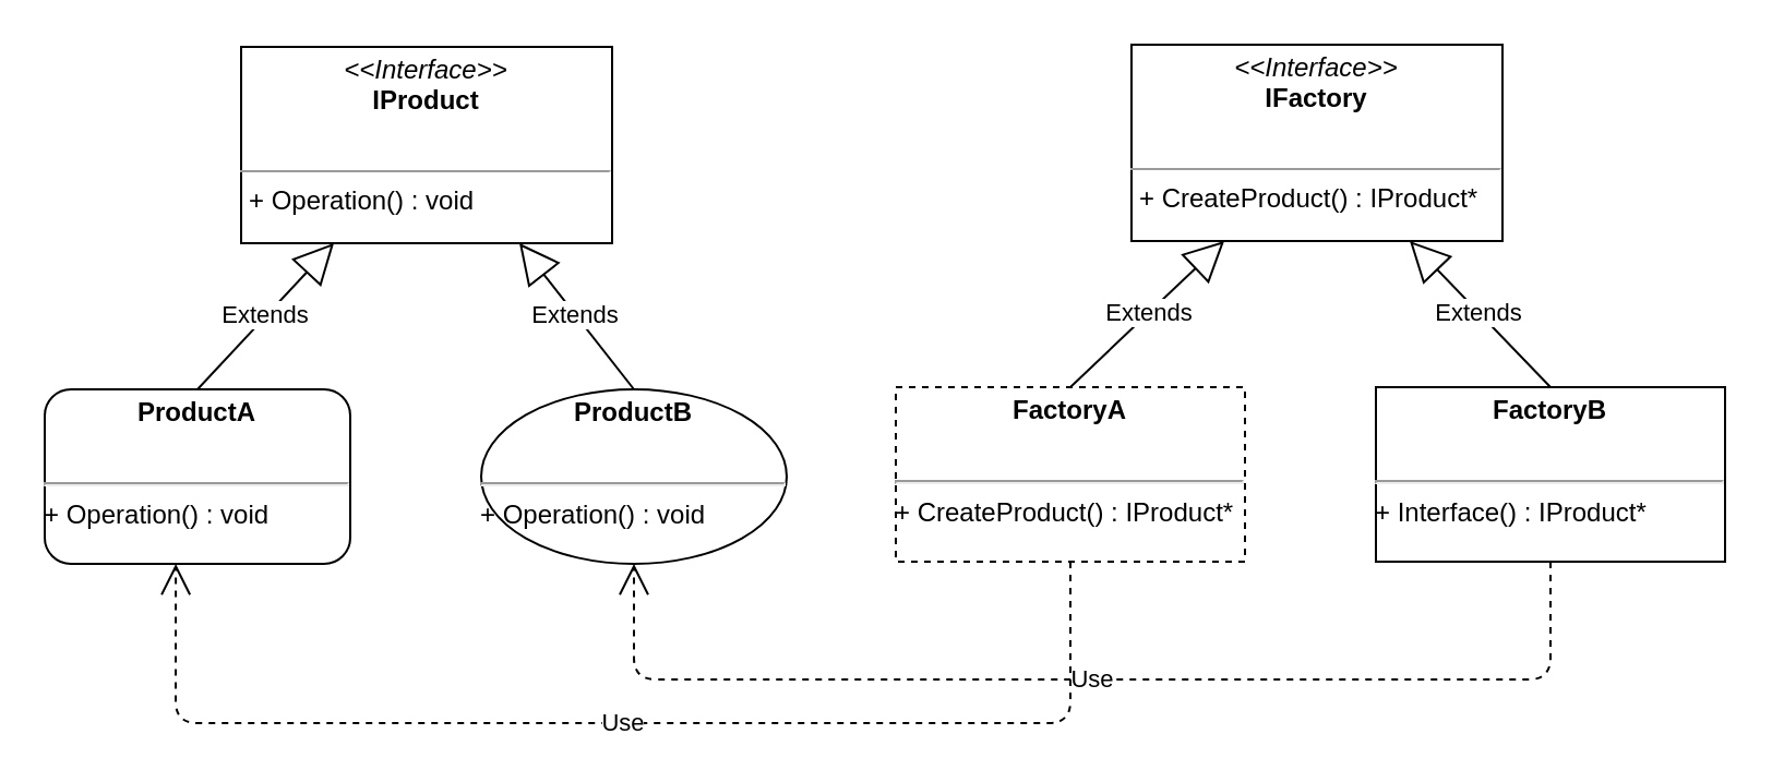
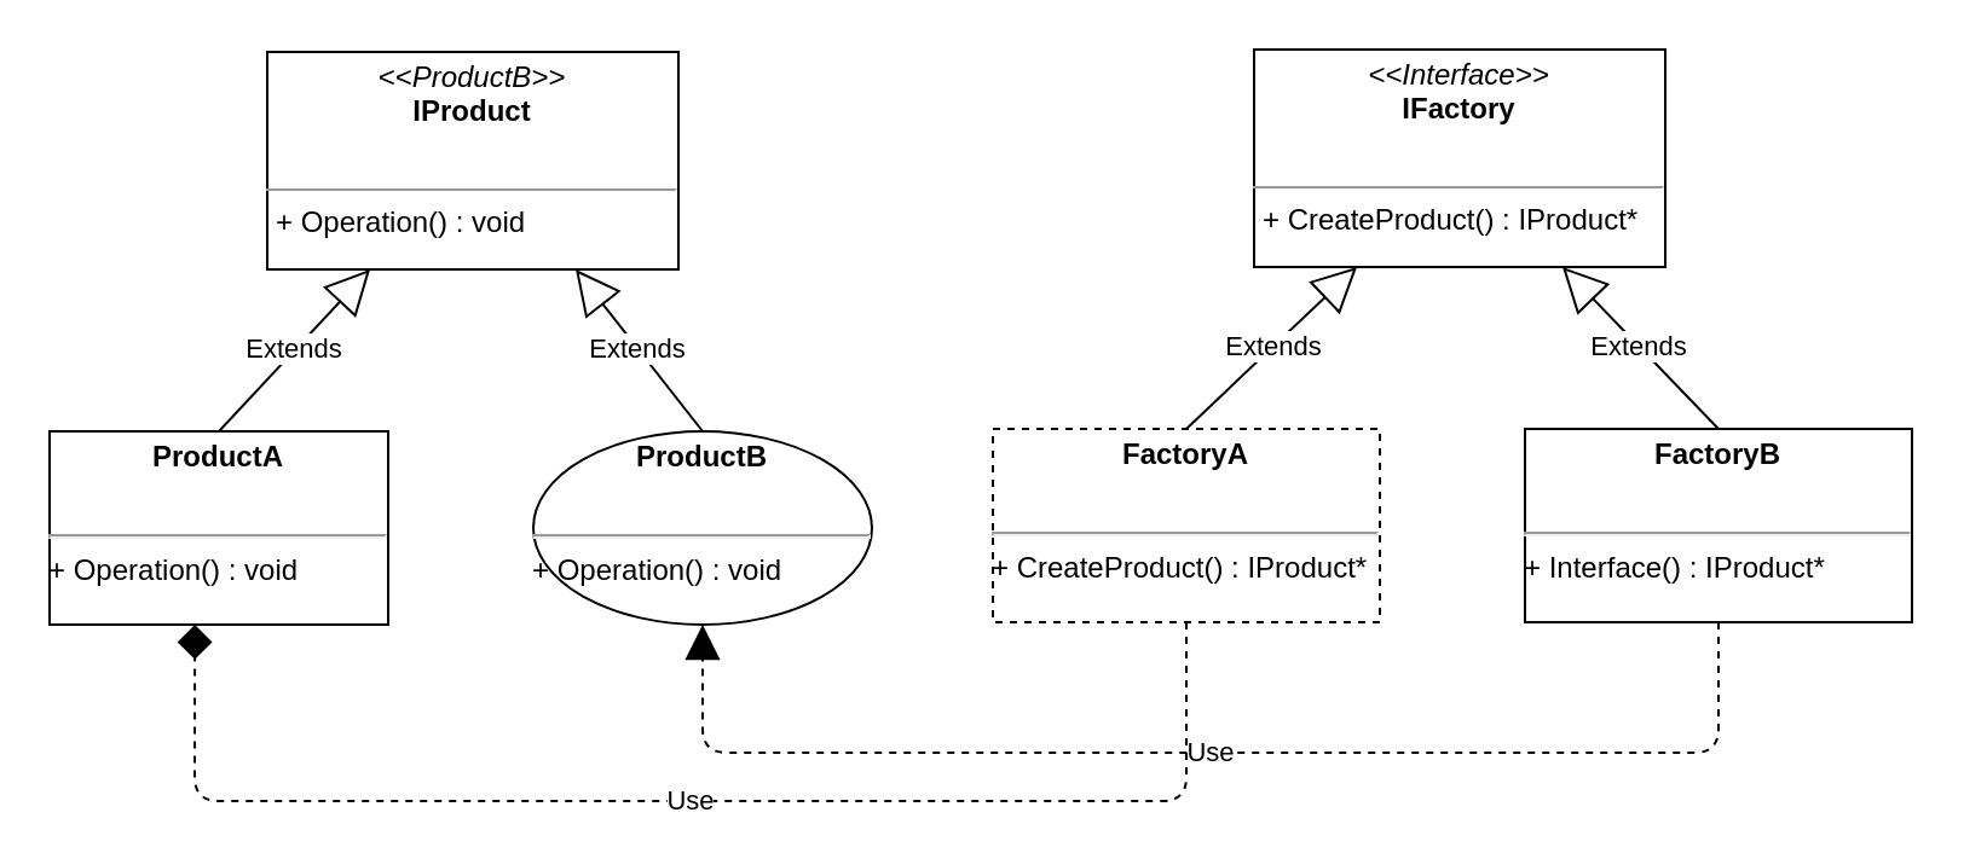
- <mxCell id="2" value="&lt;p style=&quot;margin: 0px ; margin-top: 4px ; text-align: center&quot;&gt;&lt;i&gt;&amp;lt;&amp;lt;Interface&amp;gt;&amp;gt;&lt;/i&gt;&lt;br&gt;&lt;b&gt;IProduct&lt;/b&gt;&lt;/p&gt;&lt;p style=&quot;margin: 0px ; margin-top: 4px ; text-align: center&quot;&gt;&lt;b&gt;&lt;br&gt;&lt;/b&gt;&lt;/p&gt;&lt;hr size=&quot;1&quot;&gt;&lt;p style=&quot;margin: 0px ; margin-left: 4px&quot;&gt;+ Operation() : void&lt;/p&gt;" style="verticalAlign=top;align=left;overflow=fill;fontSize=12;fontFamily=Helvetica;html=1;" vertex="1" parent="1"><mxGeometry x="110" y="21" width="170" height="90" as="geometry" /></mxCell>
+ <mxCell id="2" value="&lt;p style=&quot;margin: 0px ; margin-top: 4px ; text-align: center&quot;&gt;&lt;i&gt;&amp;lt;&amp;lt;ProductB&amp;gt;&amp;gt;&lt;/i&gt;&lt;br&gt;&lt;b&gt;IProduct&lt;/b&gt;&lt;/p&gt;&lt;p style=&quot;margin: 0px ; margin-top: 4px ; text-align: center&quot;&gt;&lt;b&gt;&lt;br&gt;&lt;/b&gt;&lt;/p&gt;&lt;hr size=&quot;1&quot;&gt;&lt;p style=&quot;margin: 0px ; margin-left: 4px&quot;&gt;+ Operation() : void&lt;/p&gt;" style="verticalAlign=top;align=left;overflow=fill;fontSize=12;fontFamily=Helvetica;html=1;" vertex="1" parent="1"><mxGeometry x="110" y="21" width="170" height="90" as="geometry" /></mxCell>
- <mxCell id="3" value="&lt;p style=&quot;margin: 0px ; margin-top: 4px ; text-align: center&quot;&gt;&lt;b&gt;ProductA&lt;/b&gt;&lt;/p&gt;&lt;p style=&quot;margin: 0px ; margin-top: 4px ; text-align: center&quot;&gt;&lt;b&gt;&lt;br&gt;&lt;/b&gt;&lt;/p&gt;&lt;hr&gt;+ Operation() : void" style="verticalAlign=top;align=left;overflow=fill;fontSize=12;fontFamily=Helvetica;html=1;rounded=1;" vertex="1" parent="1"><mxGeometry x="20" y="178" width="140" height="80" as="geometry" /></mxCell>
+ <mxCell id="3" value="&lt;p style=&quot;margin: 0px ; margin-top: 4px ; text-align: center&quot;&gt;&lt;b&gt;ProductA&lt;/b&gt;&lt;/p&gt;&lt;p style=&quot;margin: 0px ; margin-top: 4px ; text-align: center&quot;&gt;&lt;b&gt;&lt;br&gt;&lt;/b&gt;&lt;/p&gt;&lt;hr&gt;+ Operation() : void" style="verticalAlign=top;align=left;overflow=fill;fontSize=12;fontFamily=Helvetica;html=1;" vertex="1" parent="1"><mxGeometry x="20" y="178" width="140" height="80" as="geometry" /></mxCell>
- <mxCell id="14" value="Use" style="endArrow=open;endSize=12;dashed=1;html=1;exitX=0.5;exitY=1;exitDx=0;exitDy=0;entryX=0.429;entryY=1;entryDx=0;entryDy=0;entryPerimeter=0;" edge="1" parent="1" source="9" target="3"><mxGeometry width="160" relative="1" as="geometry"><mxPoint x="90" y="253" as="sourcePoint" /><mxPoint x="240" y="491" as="targetPoint" /><Array as="points"><mxPoint x="490" y="331" /><mxPoint x="80" y="331" /></Array></mxGeometry></mxCell>
+ <mxCell id="14" value="Use" style="endArrow=diamond;endSize=12;dashed=1;html=1;exitX=0.5;exitY=1;exitDx=0;exitDy=0;entryX=0.429;entryY=1;entryDx=0;entryDy=0;entryPerimeter=0;" edge="1" parent="1" source="9" target="3"><mxGeometry width="160" relative="1" as="geometry"><mxPoint x="90" y="253" as="sourcePoint" /><mxPoint x="240" y="491" as="targetPoint" /><Array as="points"><mxPoint x="490" y="331" /><mxPoint x="80" y="331" /></Array></mxGeometry></mxCell>
- <mxCell id="15" value="Use" style="endArrow=open;endSize=12;dashed=1;html=1;exitX=0.5;exitY=1;exitDx=0;exitDy=0;entryX=0.5;entryY=1;entryDx=0;entryDy=0;" edge="1" parent="1" source="11" target="5"><mxGeometry width="160" relative="1" as="geometry"><mxPoint x="510" y="267" as="sourcePoint" /><mxPoint x="90.06" y="268" as="targetPoint" /><Array as="points"><mxPoint x="710" y="311" /><mxPoint x="290" y="311" /></Array></mxGeometry></mxCell>
+ <mxCell id="15" value="Use" style="endArrow=block;endSize=12;dashed=1;html=1;exitX=0.5;exitY=1;exitDx=0;exitDy=0;entryX=0.5;entryY=1;entryDx=0;entryDy=0;" edge="1" parent="1" source="11" target="5"><mxGeometry width="160" relative="1" as="geometry"><mxPoint x="510" y="267" as="sourcePoint" /><mxPoint x="90.06" y="268" as="targetPoint" /><Array as="points"><mxPoint x="710" y="311" /><mxPoint x="290" y="311" /></Array></mxGeometry></mxCell>
